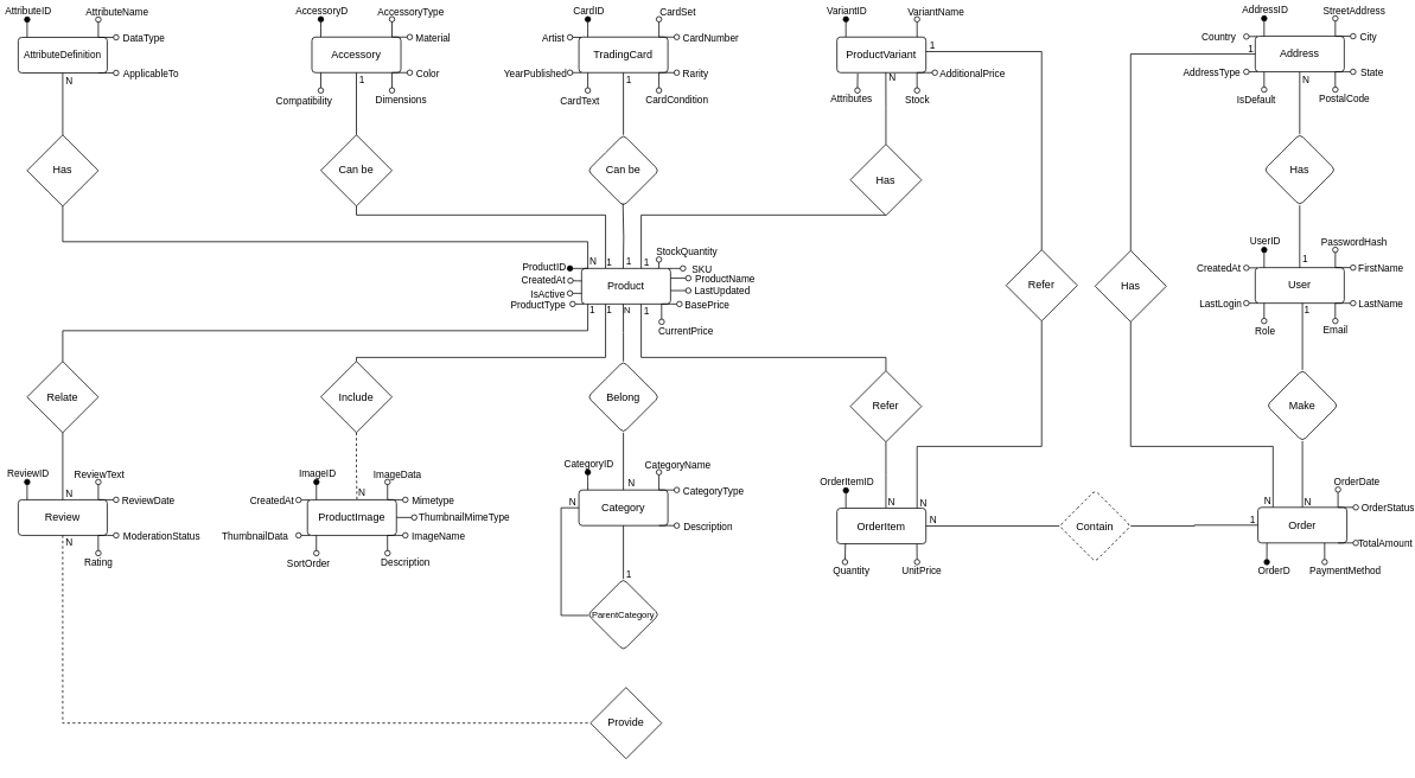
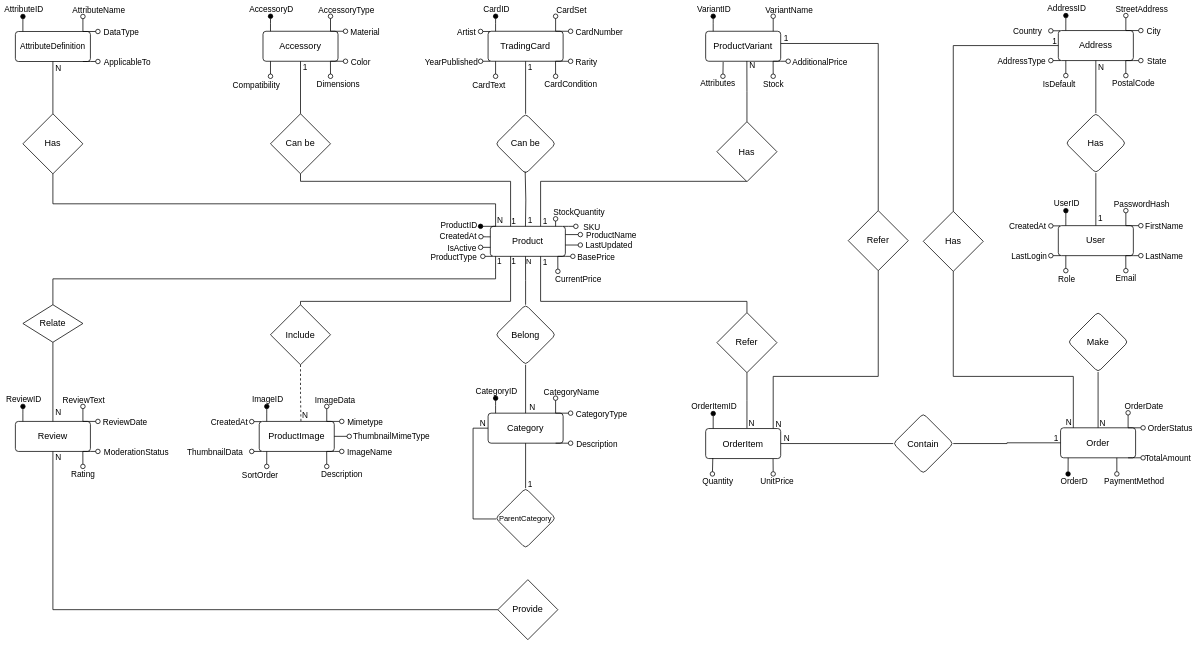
- <mxCell id="218" style="edgeStyle=orthogonalEdgeStyle;rounded=0;orthogonalLoop=1;jettySize=auto;html=1;entryX=0.53;entryY=0.999;entryDx=0;entryDy=0;entryPerimeter=0;endArrow=none;startFill=0;" edge="1" parent="1" source="211" target="8"><mxGeometry relative="1" as="geometry" /></mxCell>
- <mxCell id="219" value="1" style="edgeLabel;html=1;align=center;verticalAlign=middle;resizable=0;points=[];labelBackgroundColor=none;" vertex="1" connectable="0" parent="218"><mxGeometry x="0.823" relative="1" as="geometry"><mxPoint x="4" as="offset" /></mxGeometry></mxCell>
- <mxCell id="228" value="Relate" style="rhombus;whiteSpace=wrap;html=1;fillColor=none;" vertex="1" parent="1"><mxGeometry x="30" y="405.5" width="80" height="80" as="geometry" /></mxCell>
+ <mxCell id="228" value="Relate" style="rhombus;whiteSpace=wrap;html=1;fillColor=none;" vertex="1" parent="1"><mxGeometry x="30" y="405.5" width="80" height="50" as="geometry" /></mxCell>
- <mxCell id="217" value="Contain" style="rhombus;whiteSpace=wrap;html=1;fillColor=none;rounded=1;arcSize=10;dashed=1;" vertex="1" parent="1"><mxGeometry x="1190" y="550.5" width="80" height="80" as="geometry" /></mxCell>
+ <mxCell id="217" value="Contain" style="rhombus;whiteSpace=wrap;html=1;fillColor=none;rounded=1;arcSize=10;" vertex="1" parent="1"><mxGeometry x="1190" y="550.5" width="80" height="80" as="geometry" /></mxCell>
- <mxCell id="179" style="edgeStyle=orthogonalEdgeStyle;rounded=0;orthogonalLoop=1;jettySize=auto;html=1;entryX=0;entryY=0.5;entryDx=0;entryDy=0;endArrow=none;startFill=0;dashed=1;" edge="1" parent="1" source="181" target="229"><mxGeometry relative="1" as="geometry"><Array as="points"><mxPoint x="70" y="812" /></Array></mxGeometry></mxCell>
+ <mxCell id="179" style="edgeStyle=orthogonalEdgeStyle;rounded=0;orthogonalLoop=1;jettySize=auto;html=1;entryX=0;entryY=0.5;entryDx=0;entryDy=0;endArrow=none;startFill=0;" edge="1" parent="1" source="181" target="229"><mxGeometry relative="1" as="geometry"><Array as="points"><mxPoint x="70" y="812" /></Array></mxGeometry></mxCell>
